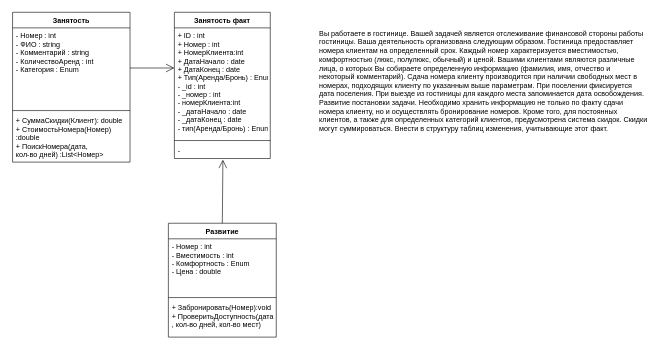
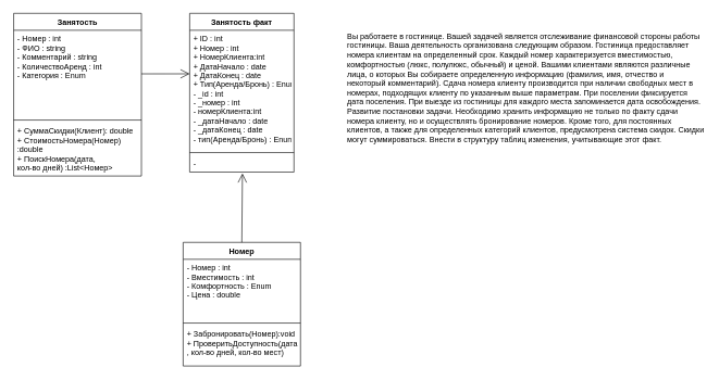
- <mxCell id="3" value="Развитие" style="swimlane;fontStyle=1;align=center;verticalAlign=top;childLayout=stackLayout;horizontal=1;startSize=26;horizontalStack=0;resizeParent=1;resizeParentMax=0;resizeLast=0;collapsible=1;marginBottom=0;" vertex="1" parent="1"><mxGeometry x="280" y="372" width="180" height="190" as="geometry" /></mxCell>
+ <mxCell id="3" value="Номер" style="swimlane;fontStyle=1;align=center;verticalAlign=top;childLayout=stackLayout;horizontal=1;startSize=26;horizontalStack=0;resizeParent=1;resizeParentMax=0;resizeLast=0;collapsible=1;marginBottom=0;" vertex="1" parent="1"><mxGeometry x="280" y="372" width="180" height="190" as="geometry" /></mxCell>
